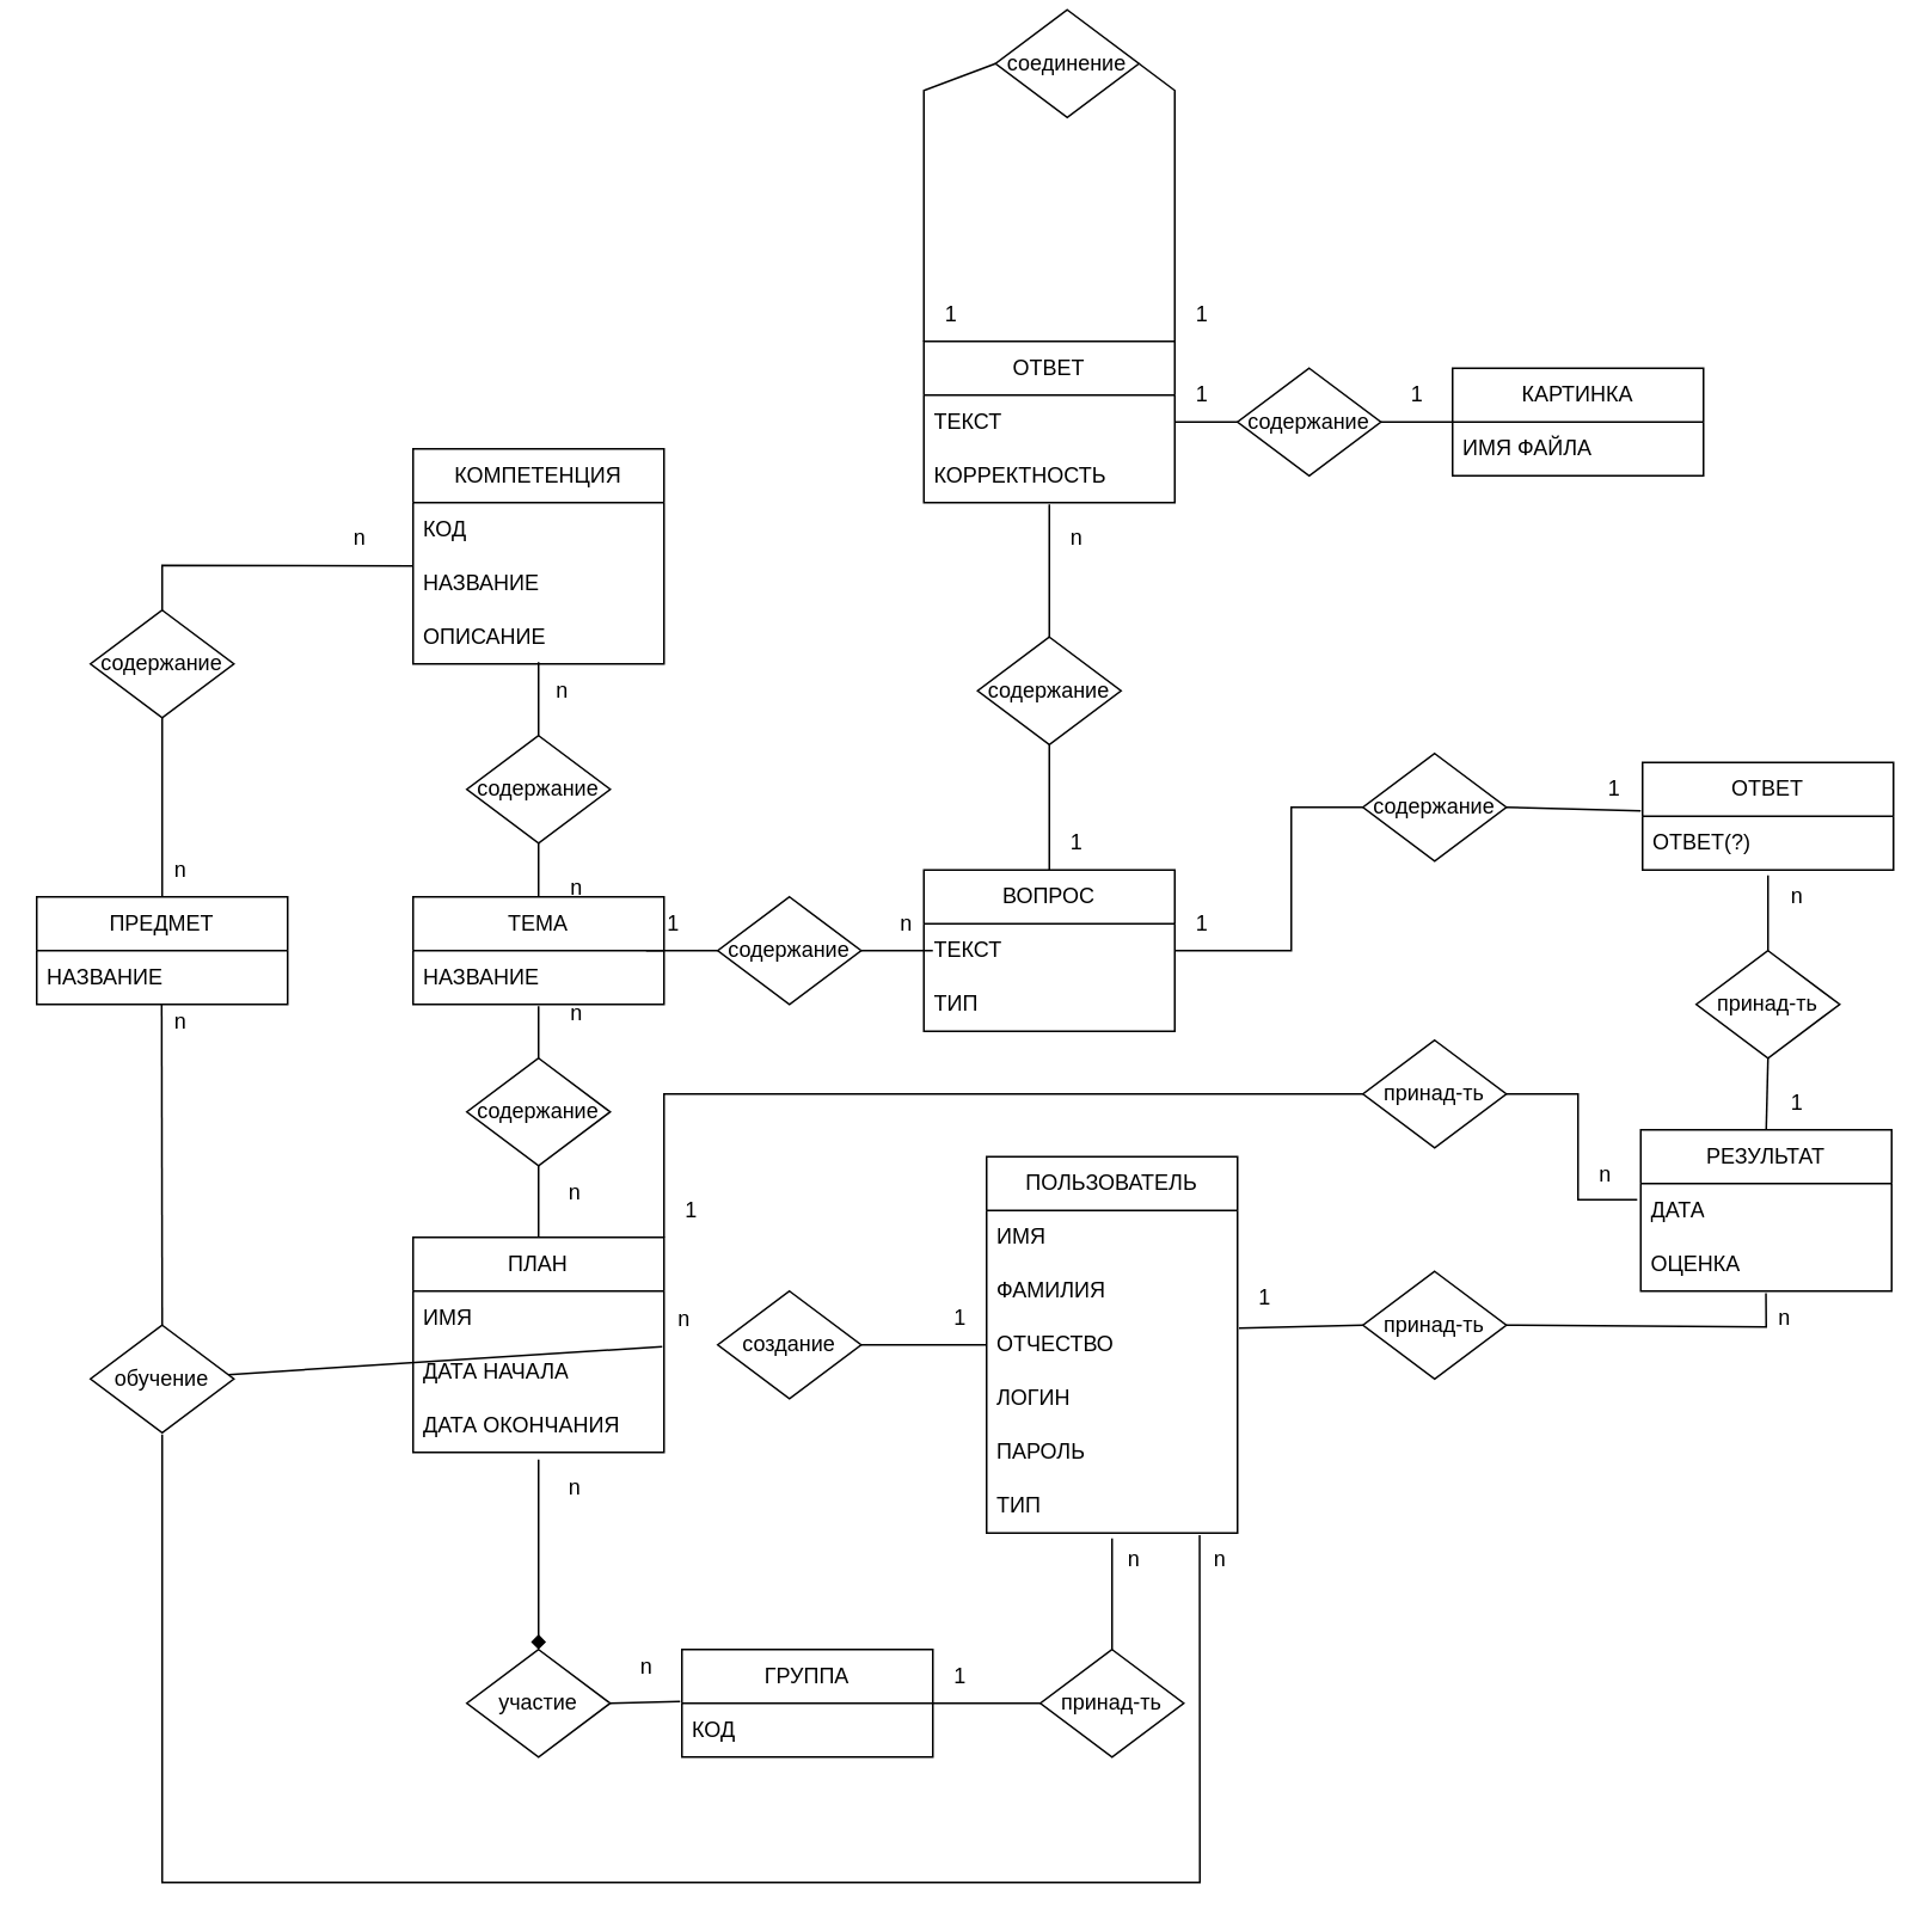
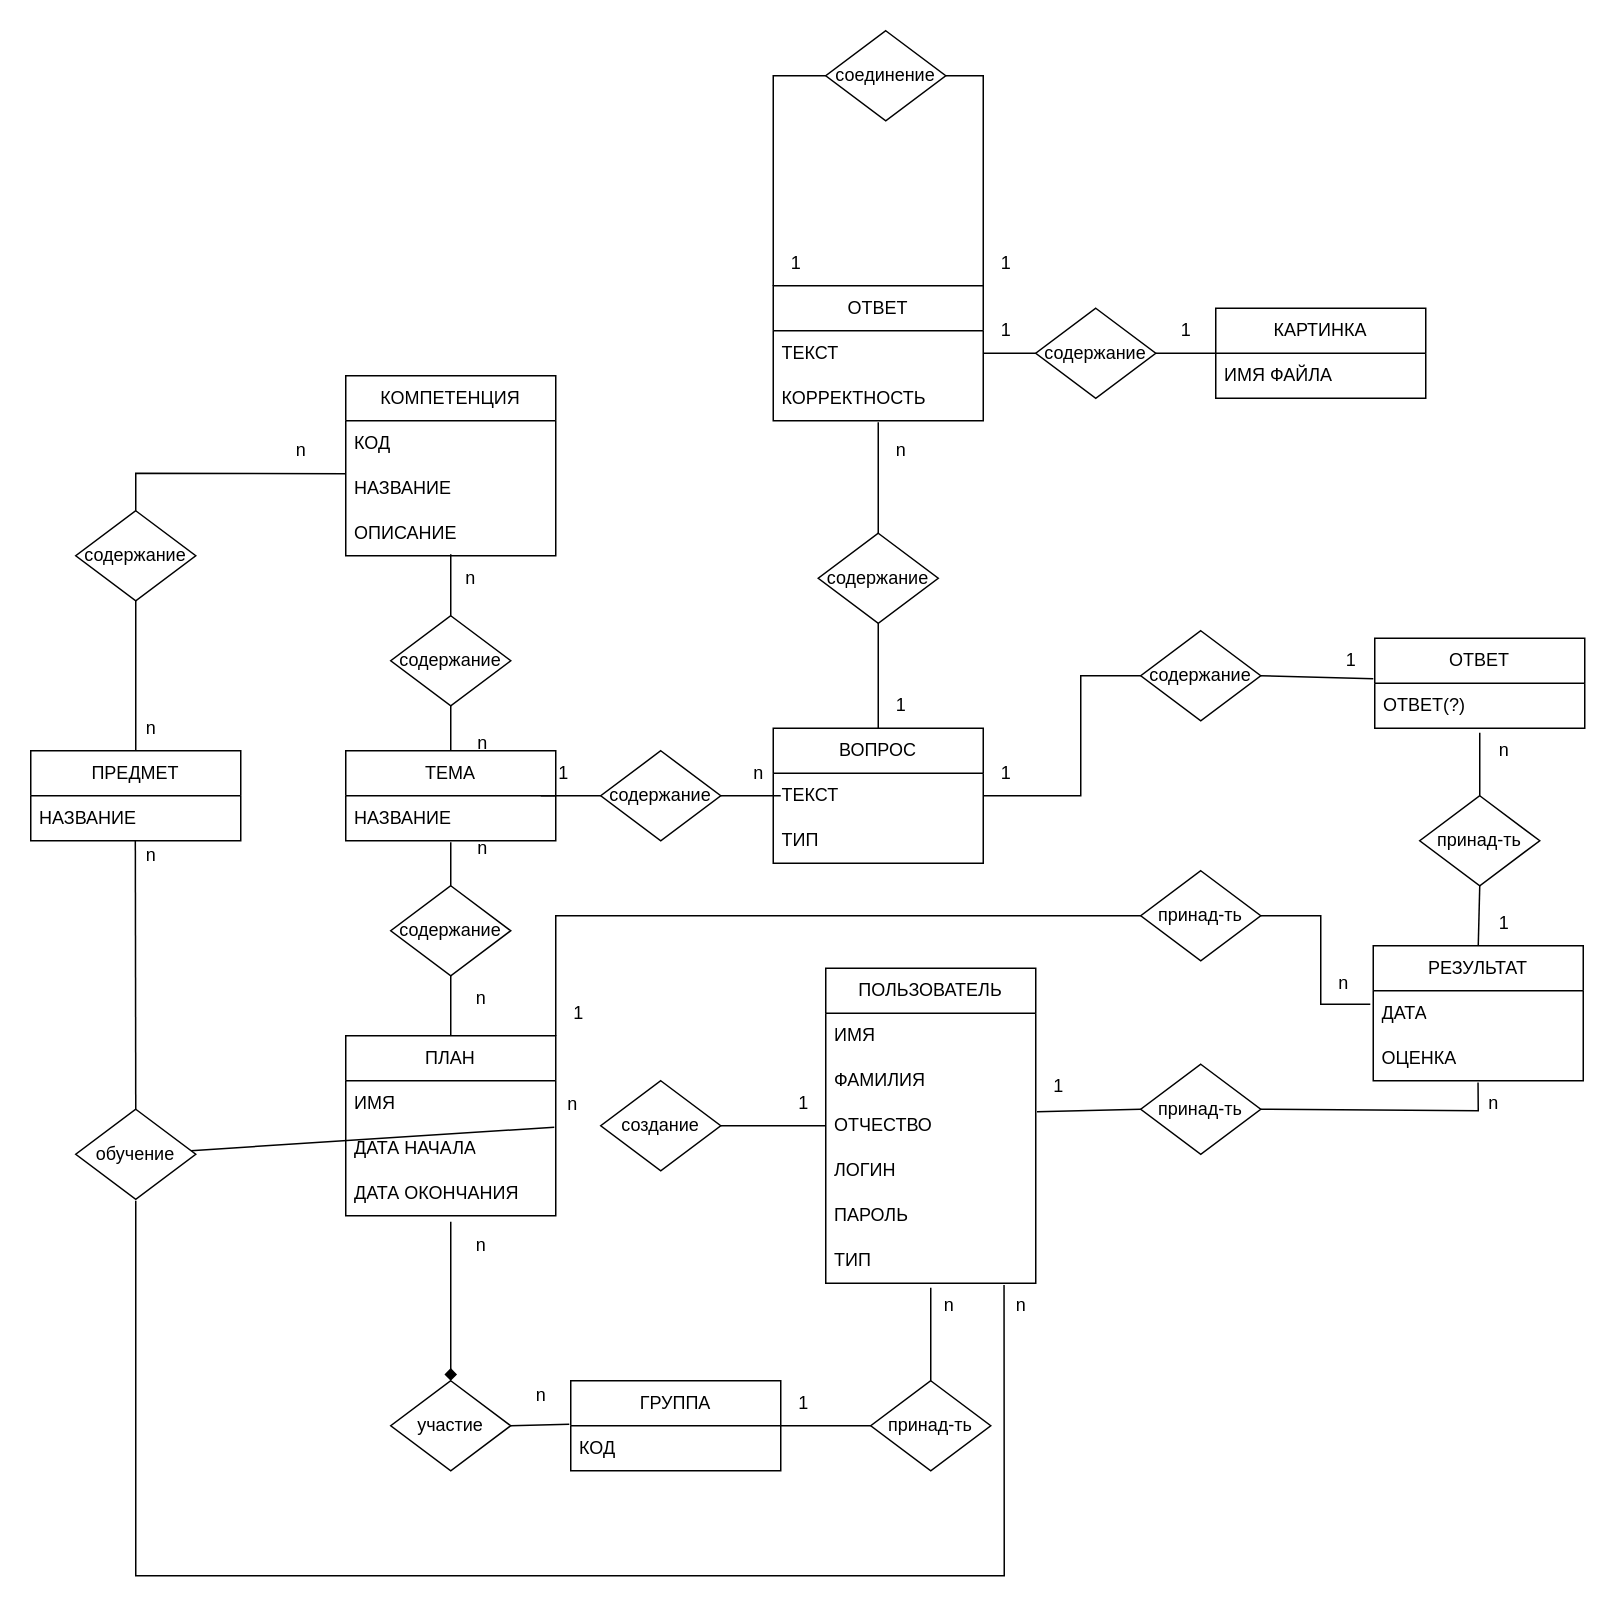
- <mxCell id="40" value="соединение" style="rhombus;whiteSpace=wrap;html=1;" vertex="1" parent="1"><mxGeometry x="555" y="5" width="80" height="60" as="geometry" /></mxCell>
+ <mxCell id="40" value="соединение" style="rhombus;whiteSpace=wrap;html=1;" vertex="1" parent="1"><mxGeometry x="550" y="20" width="80" height="60" as="geometry" /></mxCell>
